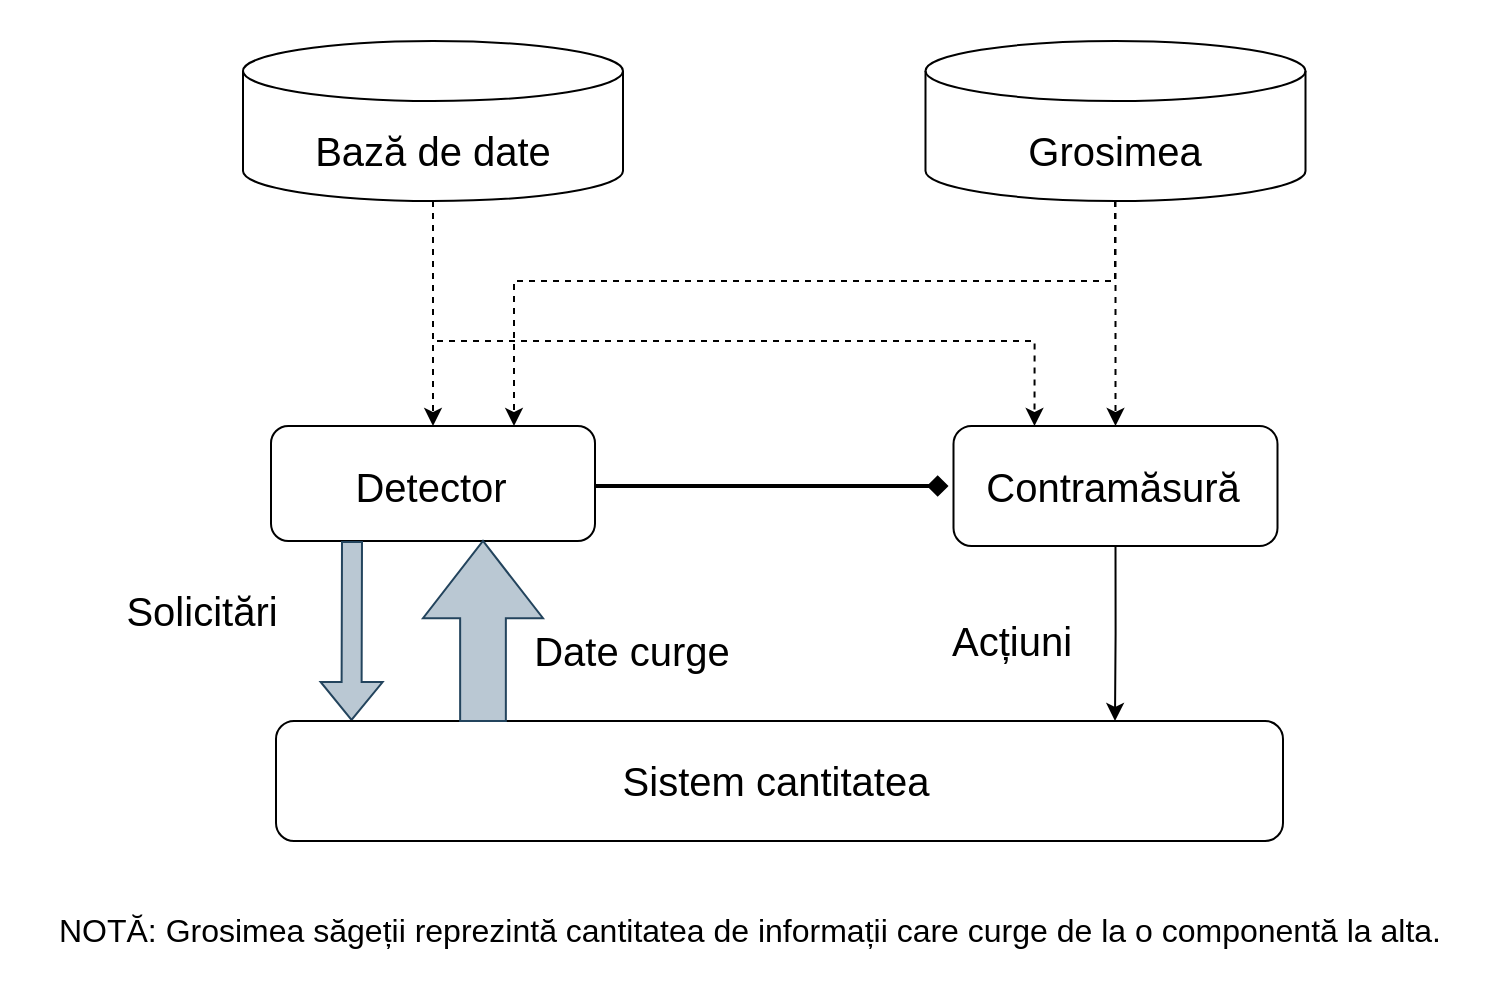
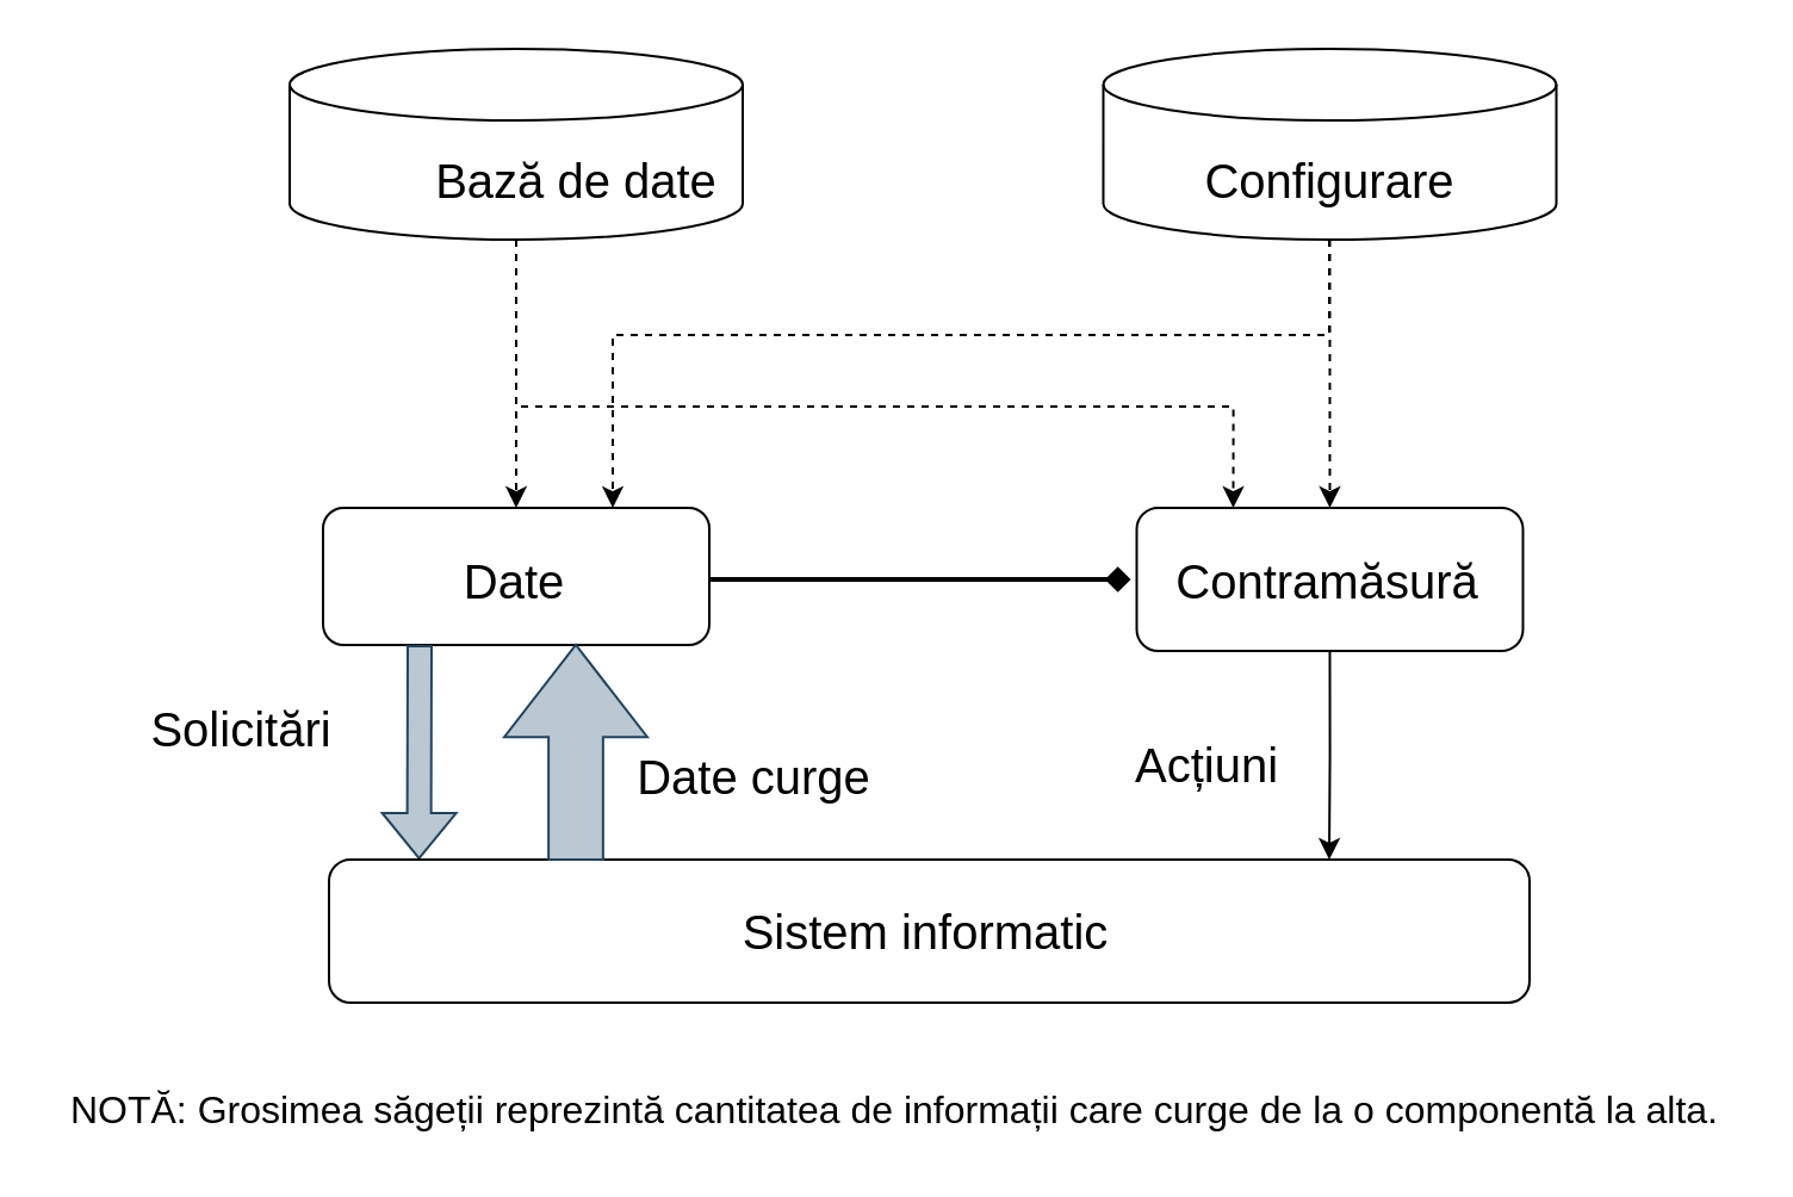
- <mxCell id="5" value="&lt;font style=&quot;font-size: 20px;&quot;&gt;Bază de date&lt;/font&gt;" style="text;html=1;align=center;verticalAlign=middle;whiteSpace=wrap;rounded=0;" vertex="1" parent="1"><mxGeometry x="153.5" y="60" width="125" height="30" as="geometry" /></mxCell>
+ <mxCell id="5" value="&lt;font style=&quot;font-size: 20px;&quot;&gt;Bază de date&lt;/font&gt;" style="text;html=1;align=center;verticalAlign=middle;whiteSpace=wrap;rounded=0;" vertex="1" parent="1"><mxGeometry x="178.5" y="60" width="125" height="30" as="geometry" /></mxCell>
- <mxCell id="9" value="&lt;font style=&quot;font-size: 20px;&quot;&gt;Grosimea&lt;/font&gt;" style="text;html=1;align=center;verticalAlign=middle;whiteSpace=wrap;rounded=0;" vertex="1" parent="1"><mxGeometry x="494.75" y="60" width="125" height="30" as="geometry" /></mxCell>
+ <mxCell id="9" value="&lt;font style=&quot;font-size: 20px;&quot;&gt;Configurare&lt;/font&gt;" style="text;html=1;align=center;verticalAlign=middle;whiteSpace=wrap;rounded=0;" vertex="1" parent="1"><mxGeometry x="494.75" y="60" width="125" height="30" as="geometry" /></mxCell>
- <mxCell id="12" value="&lt;span style=&quot;font-size: 20px;&quot;&gt;Detector&lt;/span&gt;" style="text;html=1;align=center;verticalAlign=middle;whiteSpace=wrap;rounded=0;" vertex="1" parent="1"><mxGeometry x="132.5" y="230" width="164.5" height="25" as="geometry" /></mxCell>
+ <mxCell id="12" value="&lt;span style=&quot;font-size: 20px;&quot;&gt;Date&lt;/span&gt;" style="text;html=1;align=center;verticalAlign=middle;whiteSpace=wrap;rounded=0;" vertex="1" parent="1"><mxGeometry x="132.5" y="230" width="164.5" height="25" as="geometry" /></mxCell>
- <mxCell id="17" value="&lt;font style=&quot;font-size: 20px;&quot;&gt;Sistem cantitatea&lt;/font&gt;" style="text;html=1;align=center;verticalAlign=middle;whiteSpace=wrap;rounded=0;" vertex="1" parent="1"><mxGeometry x="135" y="377.5" width="506" height="25" as="geometry" /></mxCell>
+ <mxCell id="17" value="&lt;font style=&quot;font-size: 20px;&quot;&gt;Sistem informatic&lt;/font&gt;" style="text;html=1;align=center;verticalAlign=middle;whiteSpace=wrap;rounded=0;" vertex="1" parent="1"><mxGeometry x="135" y="377.5" width="506" height="25" as="geometry" /></mxCell>
